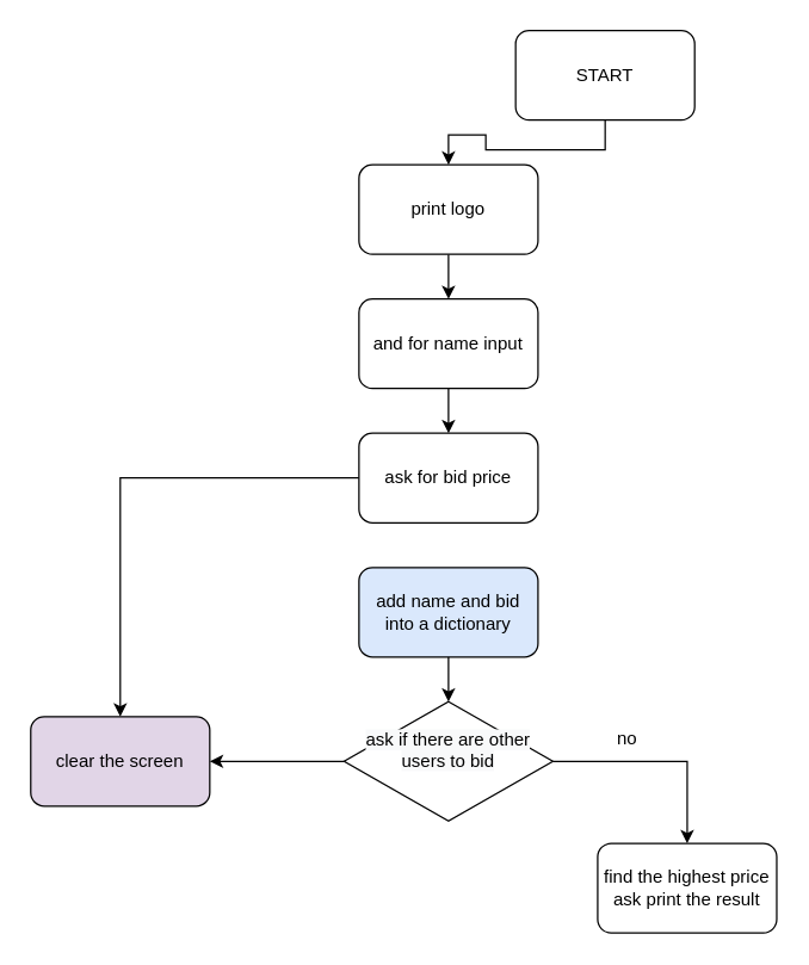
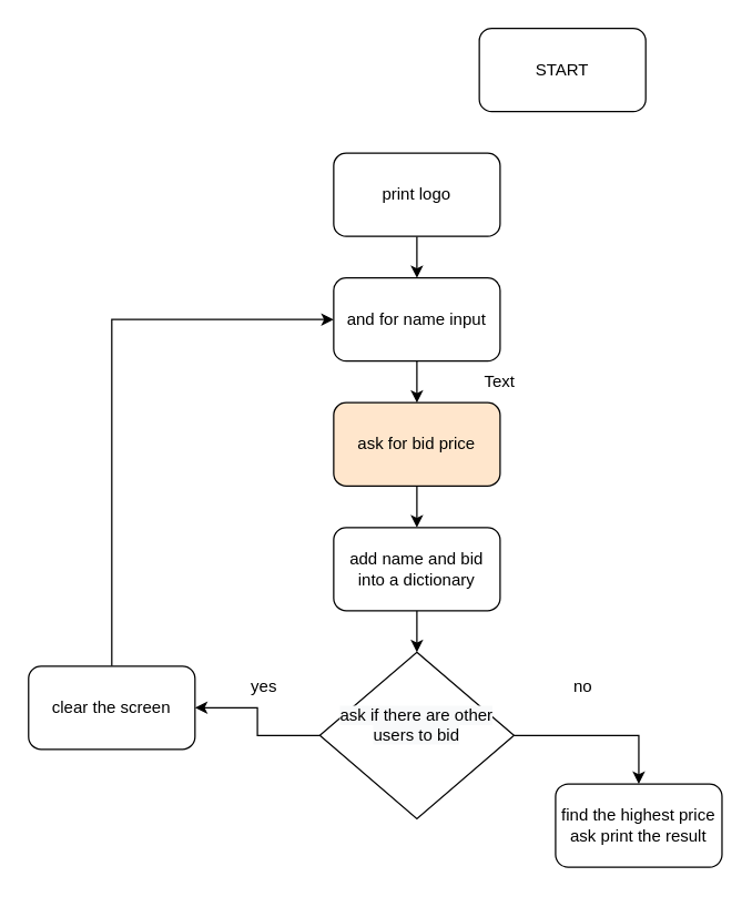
- <mxCell id="2" value="" style="edgeStyle=orthogonalEdgeStyle;rounded=0;orthogonalLoop=1;jettySize=auto;html=1;" edge="1" parent="1" source="3" target="5"><mxGeometry relative="1" as="geometry" /></mxCell>
+ <mxCell id="12" style="edgeStyle=orthogonalEdgeStyle;rounded=0;orthogonalLoop=1;jettySize=auto;html=1;entryX=0;entryY=0.5;entryDx=0;entryDy=0;exitX=0.5;exitY=0;exitDx=0;exitDy=0;" edge="1" parent="1" source="13" target="7"><mxGeometry relative="1" as="geometry"><mxPoint x="80" y="470" as="sourcePoint" /></mxGeometry></mxCell>
+ <mxCell id="17" value="Text" style="text;html=1;strokeColor=none;fillColor=none;align=center;verticalAlign=middle;whiteSpace=wrap;rounded=0;" vertex="1" parent="1"><mxGeometry x="330" y="260" width="60" height="30" as="geometry" /></mxCell>
- <mxCell id="8" value="" style="edgeStyle=orthogonalEdgeStyle;rounded=0;orthogonalLoop=1;jettySize=auto;html=1;" edge="1" parent="1" source="9" target="13"><mxGeometry relative="1" as="geometry" /></mxCell>
+ <mxCell id="8" value="" style="edgeStyle=orthogonalEdgeStyle;rounded=0;orthogonalLoop=1;jettySize=auto;html=1;" edge="1" parent="1" source="9" target="11"><mxGeometry relative="1" as="geometry" /></mxCell>
- <mxCell id="9" value="ask for bid price" style="whiteSpace=wrap;html=1;rounded=1;" vertex="1" parent="1"><mxGeometry x="240" y="290" width="120" height="60" as="geometry" /></mxCell>
+ <mxCell id="9" value="ask for bid price" style="whiteSpace=wrap;html=1;rounded=1;fillColor=#ffe6cc;" vertex="1" parent="1"><mxGeometry x="240" y="290" width="120" height="60" as="geometry" /></mxCell>
- <mxCell id="11" value="add name and bid into a dictionary" style="rounded=1;whiteSpace=wrap;html=1;fillColor=#dae8fc;" vertex="1" parent="1"><mxGeometry x="240" y="380" width="120" height="60" as="geometry" /></mxCell>
+ <mxCell id="11" value="add name and bid into a dictionary" style="rounded=1;whiteSpace=wrap;html=1;" vertex="1" parent="1"><mxGeometry x="240" y="380" width="120" height="60" as="geometry" /></mxCell>
+ <mxCell id="18" value="yes" style="text;html=1;strokeColor=none;fillColor=none;align=center;verticalAlign=middle;whiteSpace=wrap;rounded=0;" vertex="1" parent="1"><mxGeometry x="160" y="480" width="60" height="30" as="geometry" /></mxCell>
- <mxCell id="13" value="clear the screen" style="rounded=1;whiteSpace=wrap;html=1;fillColor=#e1d5e7;" vertex="1" parent="1"><mxGeometry x="20" y="480" width="120" height="60" as="geometry" /></mxCell>
+ <mxCell id="13" value="clear the screen" style="rounded=1;whiteSpace=wrap;html=1;" vertex="1" parent="1"><mxGeometry x="20" y="480" width="120" height="60" as="geometry" /></mxCell>
- <mxCell id="16" value="&#10;&lt;span style=&quot;color: rgb(0, 0, 0); font-family: Helvetica; font-size: 12px; font-style: normal; font-variant-ligatures: normal; font-variant-caps: normal; font-weight: 400; letter-spacing: normal; orphans: 2; text-align: center; text-indent: 0px; text-transform: none; widows: 2; word-spacing: 0px; -webkit-text-stroke-width: 0px; background-color: rgb(248, 249, 250); text-decoration-thickness: initial; text-decoration-style: initial; text-decoration-color: initial; float: none; display: inline !important;&quot;&gt;ask if there are other users to bid&lt;/span&gt;&#10;&#10;" style="rhombus;whiteSpace=wrap;html=1;" vertex="1" parent="1"><mxGeometry x="230" y="470" width="140" height="80" as="geometry" /></mxCell>
+ <mxCell id="16" value="&#10;&lt;span style=&quot;color: rgb(0, 0, 0); font-family: Helvetica; font-size: 12px; font-style: normal; font-variant-ligatures: normal; font-variant-caps: normal; font-weight: 400; letter-spacing: normal; orphans: 2; text-align: center; text-indent: 0px; text-transform: none; widows: 2; word-spacing: 0px; -webkit-text-stroke-width: 0px; background-color: rgb(248, 249, 250); text-decoration-thickness: initial; text-decoration-style: initial; text-decoration-color: initial; float: none; display: inline !important;&quot;&gt;ask if there are other users to bid&lt;/span&gt;&#10;&#10;" style="rhombus;whiteSpace=wrap;html=1;" vertex="1" parent="1"><mxGeometry x="230" y="470" width="140" height="120" as="geometry" /></mxCell>
